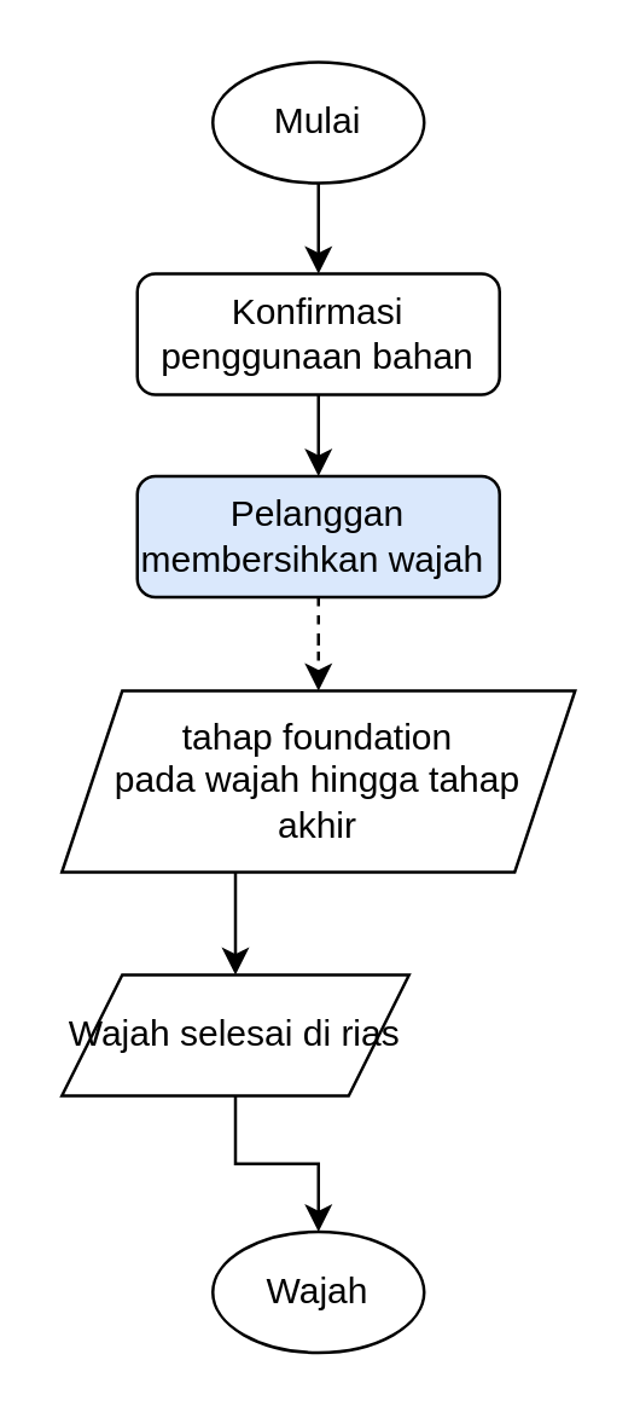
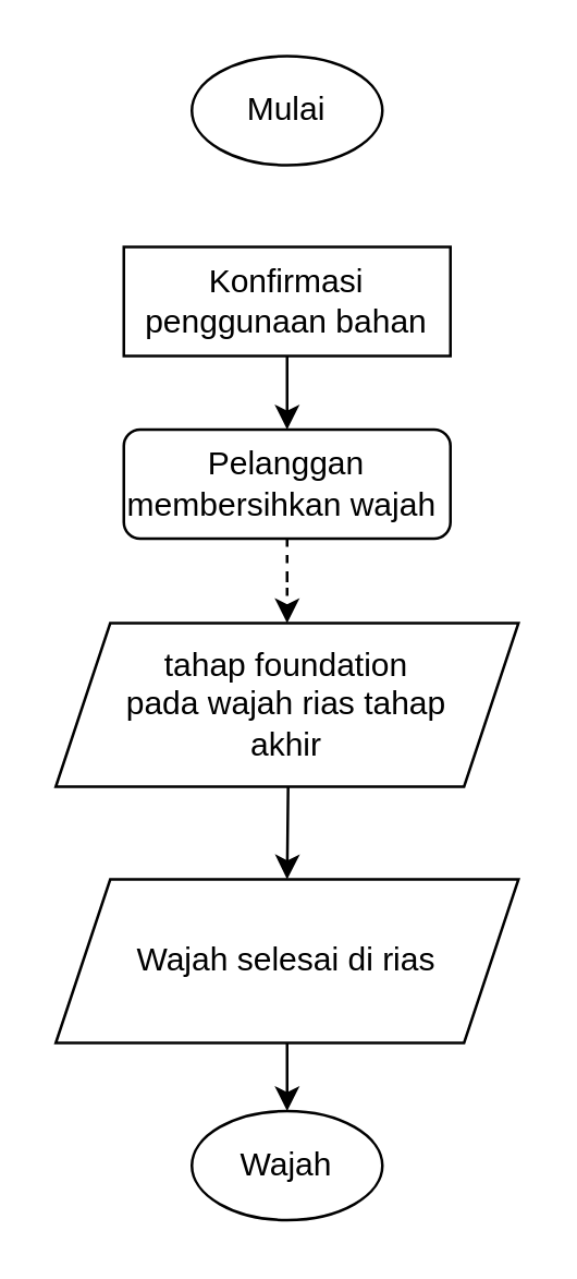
- <mxCell id="4" value="" style="edgeStyle=orthogonalEdgeStyle;rounded=0;orthogonalLoop=1;jettySize=auto;html=1;" edge="1" parent="1" source="5" target="3"><mxGeometry relative="1" as="geometry" /></mxCell>
- <mxCell id="3" value="Konfirmasi penggunaan bahan" style="rounded=1;whiteSpace=wrap;html=1;fontSize=12;glass=0;strokeWidth=1;shadow=0;" parent="1" vertex="1"><mxGeometry x="45" y="90" width="120" height="40" as="geometry" /></mxCell>
+ <mxCell id="3" value="Konfirmasi penggunaan bahan" style="whiteSpace=wrap;html=1;fontSize=12;glass=0;strokeWidth=1;shadow=0;rounded=0;" parent="1" vertex="1"><mxGeometry x="45" y="90" width="120" height="40" as="geometry" /></mxCell>
- <mxCell id="11" value="Pelanggan membersihkan wajah&amp;nbsp;" style="rounded=1;whiteSpace=wrap;html=1;fontSize=12;glass=0;strokeWidth=1;shadow=0;fillColor=#dae8fc;" vertex="1" parent="1"><mxGeometry x="45" y="157" width="120" height="40" as="geometry" /></mxCell>
+ <mxCell id="11" value="Pelanggan membersihkan wajah&amp;nbsp;" style="rounded=1;whiteSpace=wrap;html=1;fontSize=12;glass=0;strokeWidth=1;shadow=0;" vertex="1" parent="1"><mxGeometry x="45" y="157" width="120" height="40" as="geometry" /></mxCell>
- <mxCell id="12" value="tahap foundation&lt;br&gt;pada wajah hingga tahap&lt;br&gt;akhir" style="shape=parallelogram;perimeter=parallelogramPerimeter;whiteSpace=wrap;html=1;fixedSize=1;" vertex="1" parent="1"><mxGeometry x="20" y="228" width="170" height="60" as="geometry" /></mxCell>
+ <mxCell id="12" value="tahap foundation&lt;br&gt;pada wajah rias tahap&lt;br&gt;akhir" style="shape=parallelogram;perimeter=parallelogramPerimeter;whiteSpace=wrap;html=1;fixedSize=1;" vertex="1" parent="1"><mxGeometry x="20" y="228" width="170" height="60" as="geometry" /></mxCell>
- <mxCell id="8" value="Wajah selesai di rias" style="shape=parallelogram;perimeter=parallelogramPerimeter;whiteSpace=wrap;html=1;fixedSize=1;" vertex="1" parent="1"><mxGeometry x="20" y="322" width="115" height="40" as="geometry" /></mxCell>
+ <mxCell id="8" value="Wajah selesai di rias" style="shape=parallelogram;perimeter=parallelogramPerimeter;whiteSpace=wrap;html=1;fixedSize=1;" vertex="1" parent="1"><mxGeometry x="20" y="322" width="170" height="60" as="geometry" /></mxCell>
